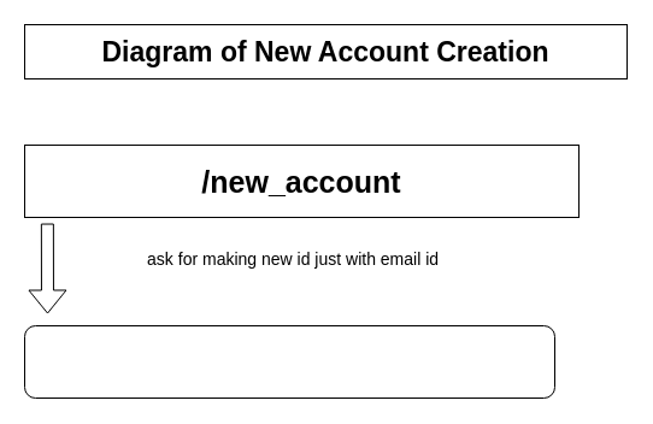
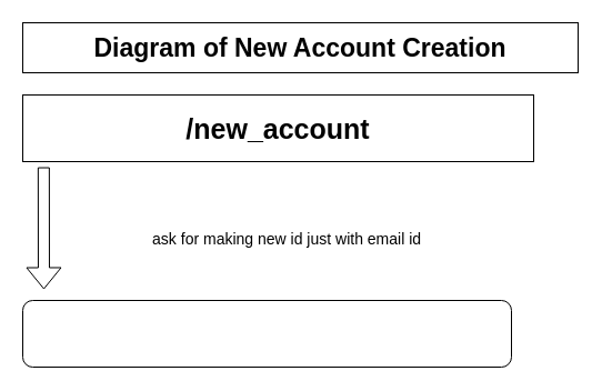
- <mxCell id="3" value="&lt;font&gt;/new_account&lt;/font&gt;" style="rounded=0;whiteSpace=wrap;html=1;strokeColor=default;fontStyle=1;fontSize=25;" vertex="1" parent="1"><mxGeometry x="20" y="120" width="460" height="60" as="geometry" /></mxCell>
+ <mxCell id="3" value="&lt;font&gt;/new_account&lt;/font&gt;" style="rounded=0;whiteSpace=wrap;html=1;strokeColor=default;fontStyle=1;fontSize=25;" vertex="1" parent="1"><mxGeometry x="20" y="85" width="460" height="60" as="geometry" /></mxCell>
- <mxCell id="5" value="&lt;font style=&quot;font-size: 14px;&quot;&gt;ask for making new id just with email id&amp;nbsp;&lt;/font&gt;" style="text;html=1;align=center;verticalAlign=middle;whiteSpace=wrap;rounded=0;" vertex="1" parent="1"><mxGeometry x="45" y="200" width="400" height="30" as="geometry" /></mxCell>
+ <mxCell id="5" value="&lt;font style=&quot;font-size: 14px;&quot;&gt;ask for making new id just with email id&amp;nbsp;&lt;/font&gt;" style="text;html=1;align=center;verticalAlign=middle;whiteSpace=wrap;rounded=0;" vertex="1" parent="1"><mxGeometry x="60" y="200" width="400" height="30" as="geometry" /></mxCell>
